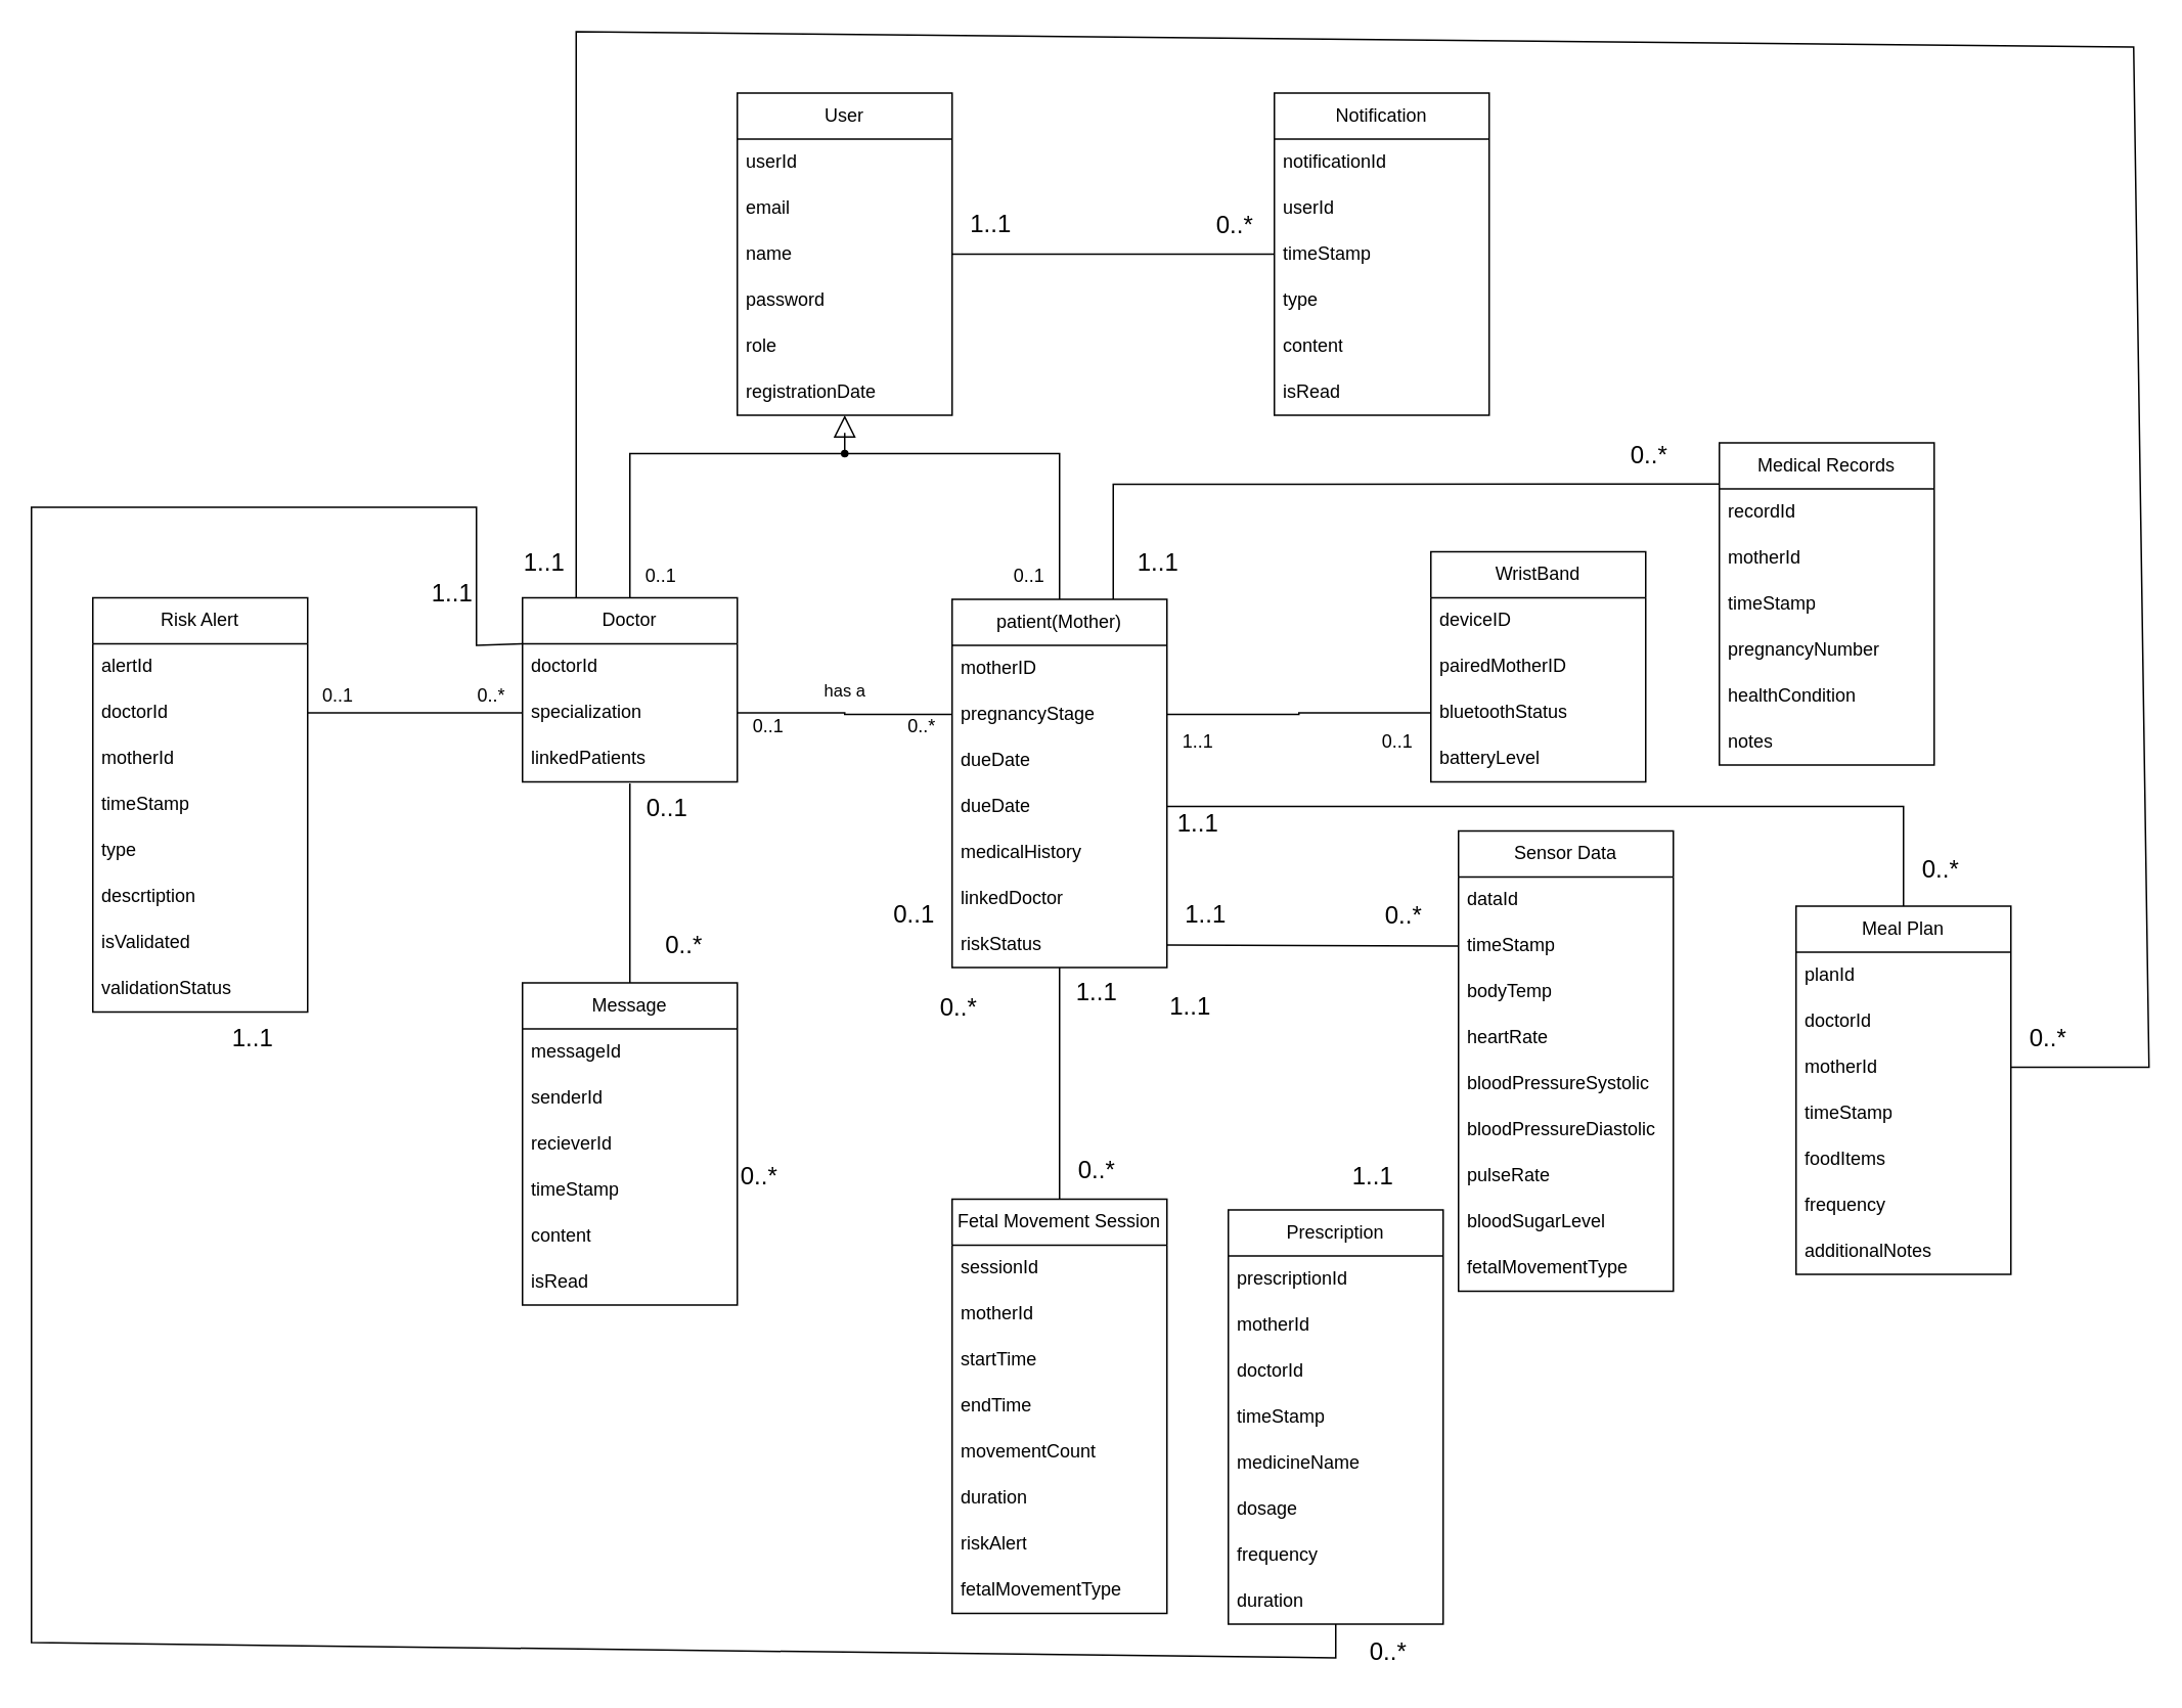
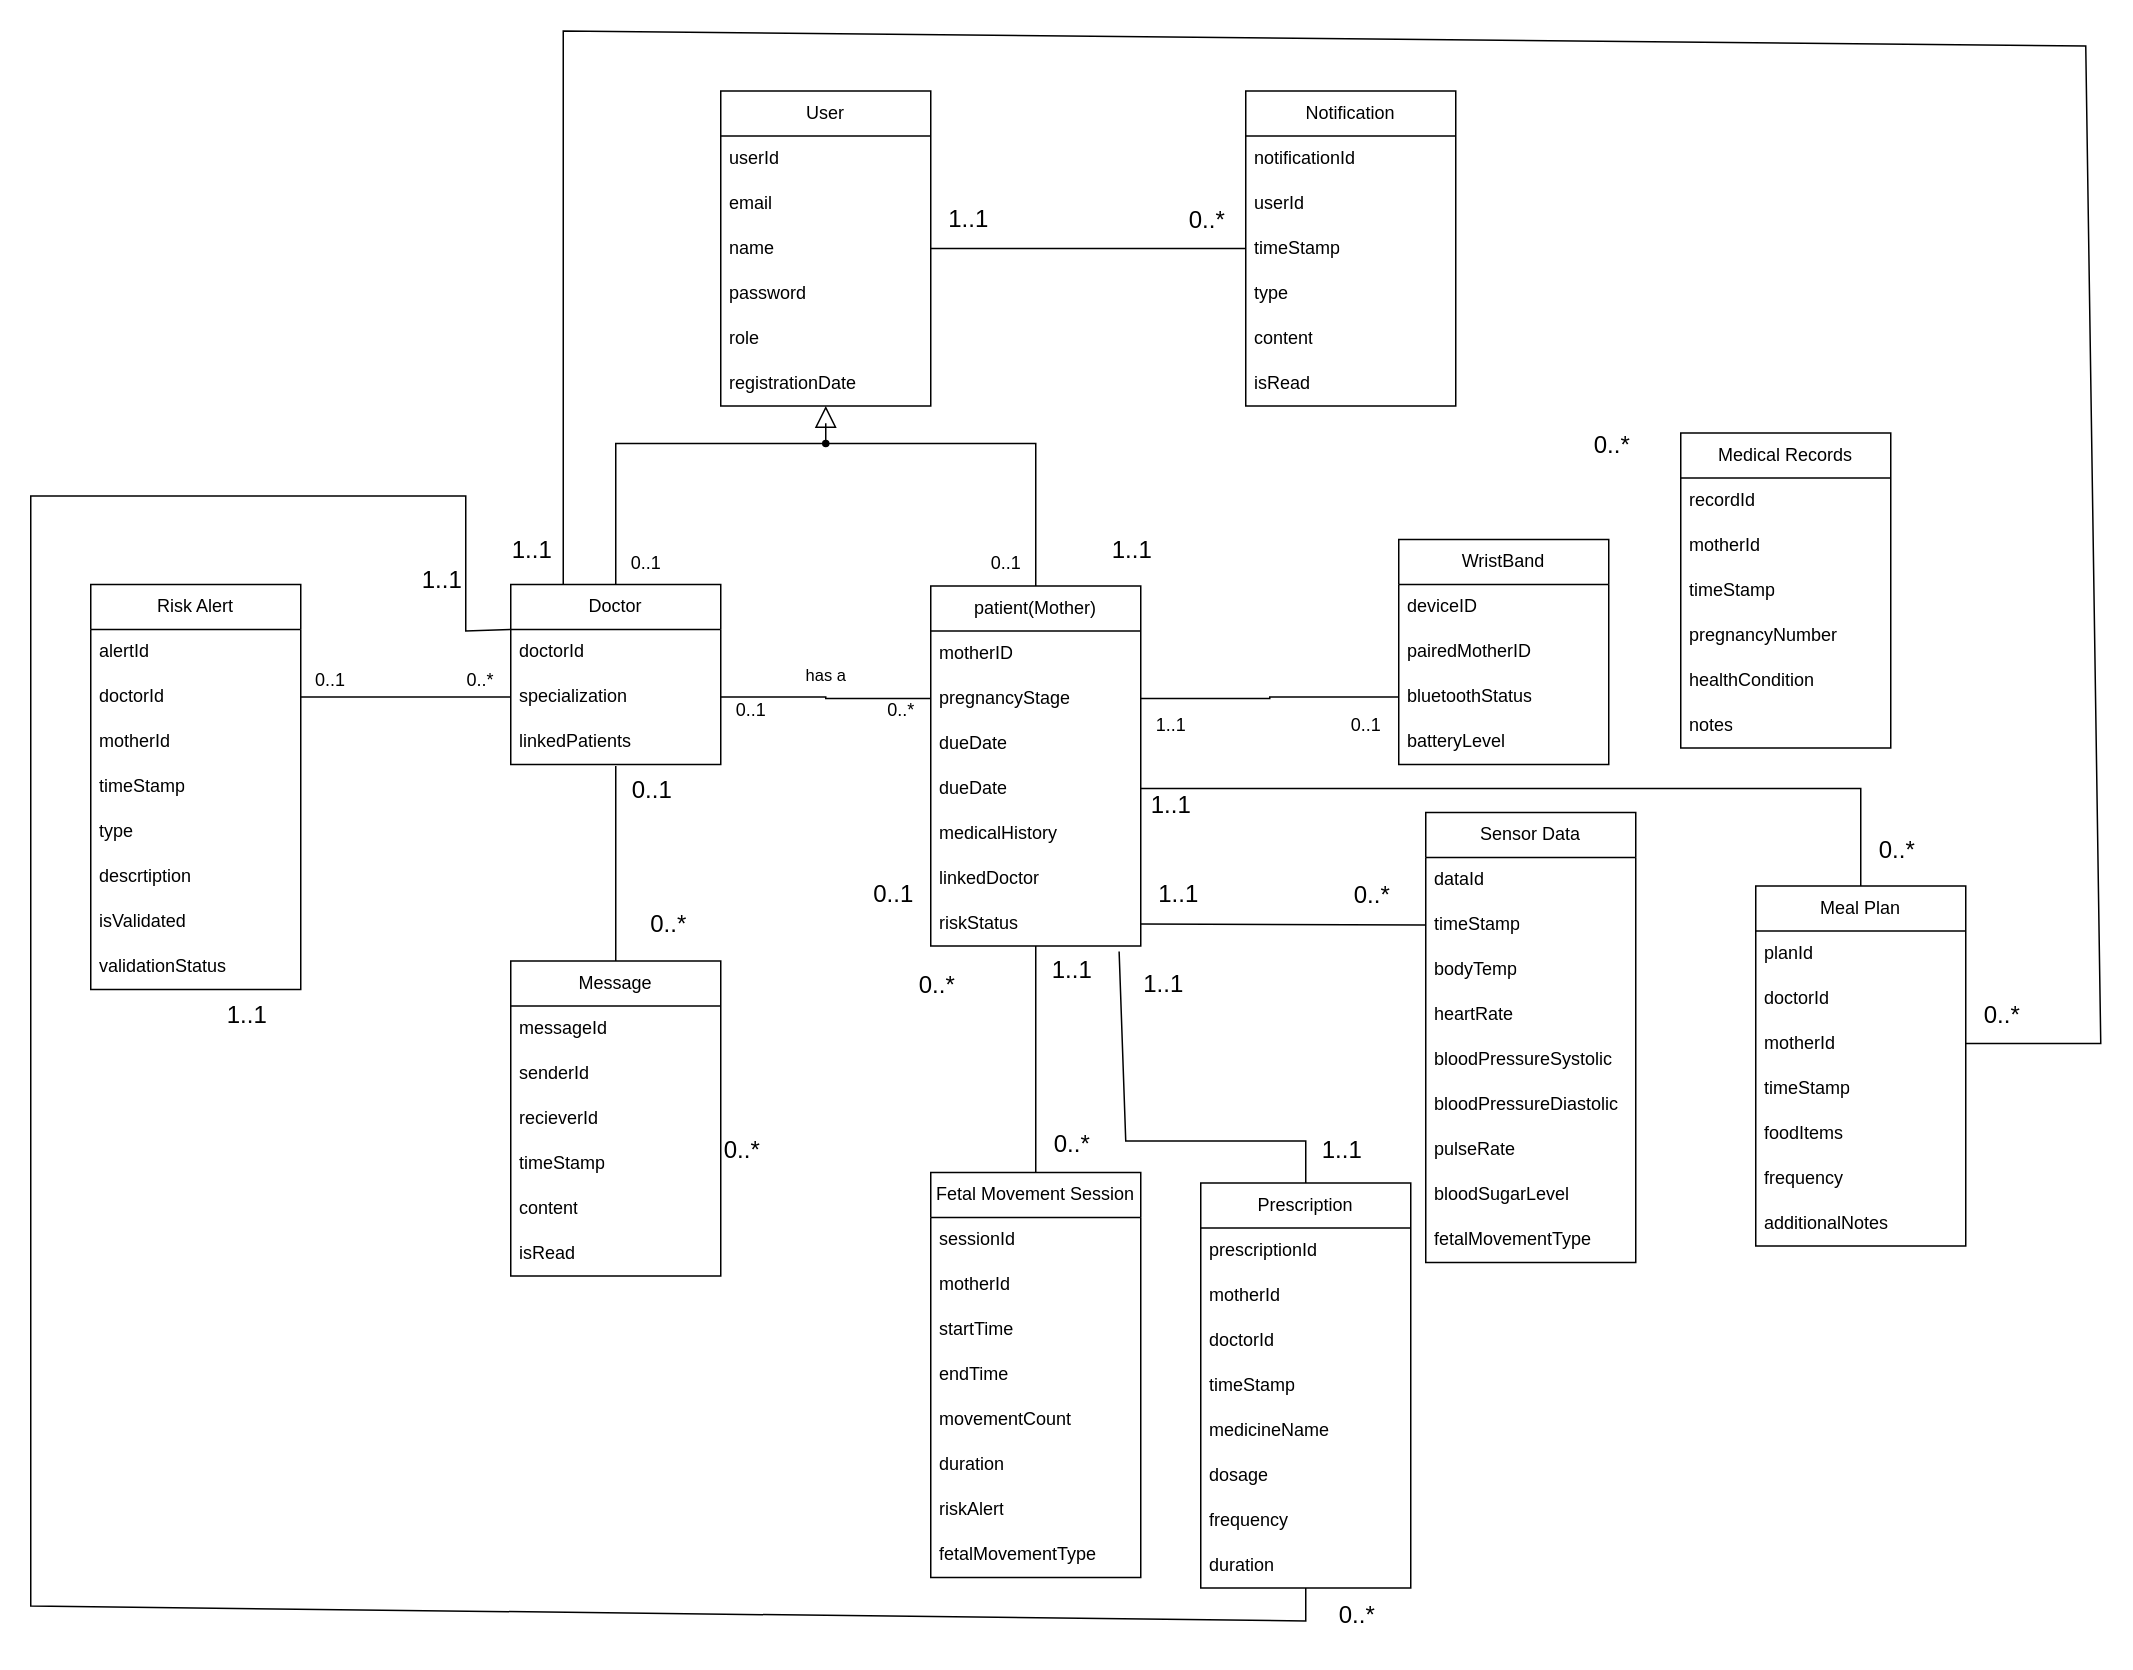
- <mxCell id="123" style="edgeStyle=none;curved=0;rounded=0;orthogonalLoop=1;jettySize=auto;html=1;exitX=0.75;exitY=0;exitDx=0;exitDy=0;entryX=0;entryY=-0.107;entryDx=0;entryDy=0;entryPerimeter=0;fontSize=12;startSize=8;endSize=8;endArrow=none;startFill=0;" edge="1" parent="1" source="14" target="65"><mxGeometry relative="1" as="geometry"><Array as="points"><mxPoint x="725" y="315" /></Array></mxGeometry></mxCell>
+ <mxCell id="128" style="edgeStyle=none;curved=0;rounded=0;orthogonalLoop=1;jettySize=auto;html=1;entryX=0.5;entryY=0;entryDx=0;entryDy=0;fontSize=12;startSize=8;endSize=8;endArrow=none;startFill=0;exitX=0.897;exitY=1.122;exitDx=0;exitDy=0;exitPerimeter=0;" edge="1" parent="1" source="21" target="55"><mxGeometry relative="1" as="geometry"><mxPoint x="750" y="650" as="sourcePoint" /><Array as="points"><mxPoint x="750" y="760" /><mxPoint x="870" y="760" /></Array></mxGeometry></mxCell>
